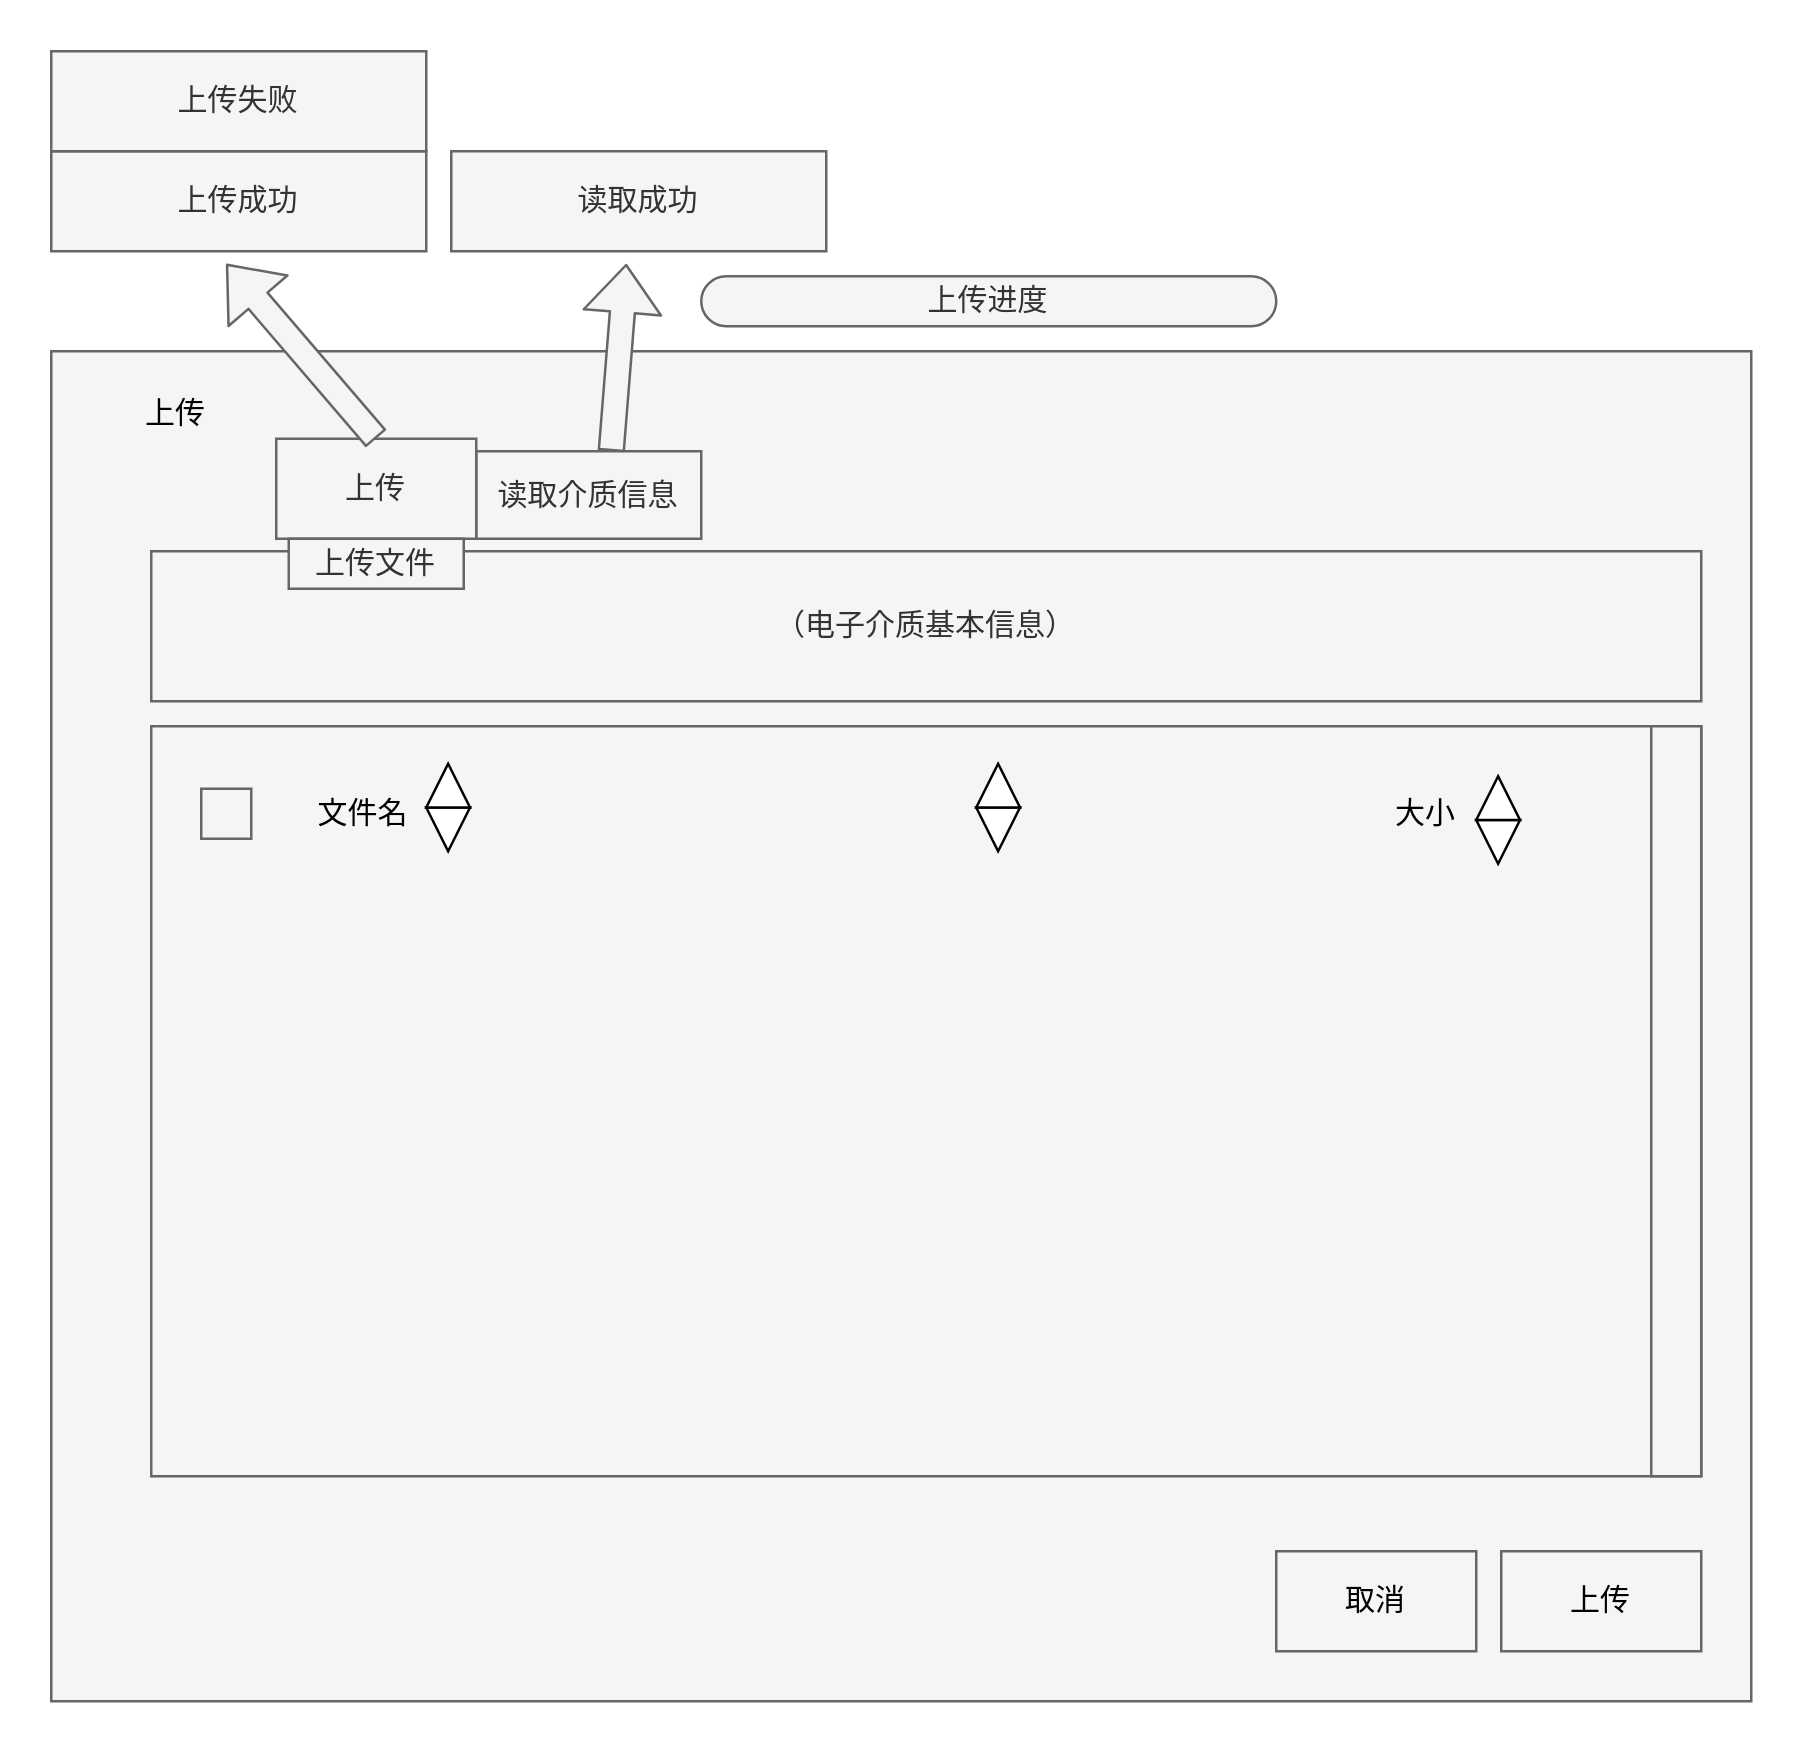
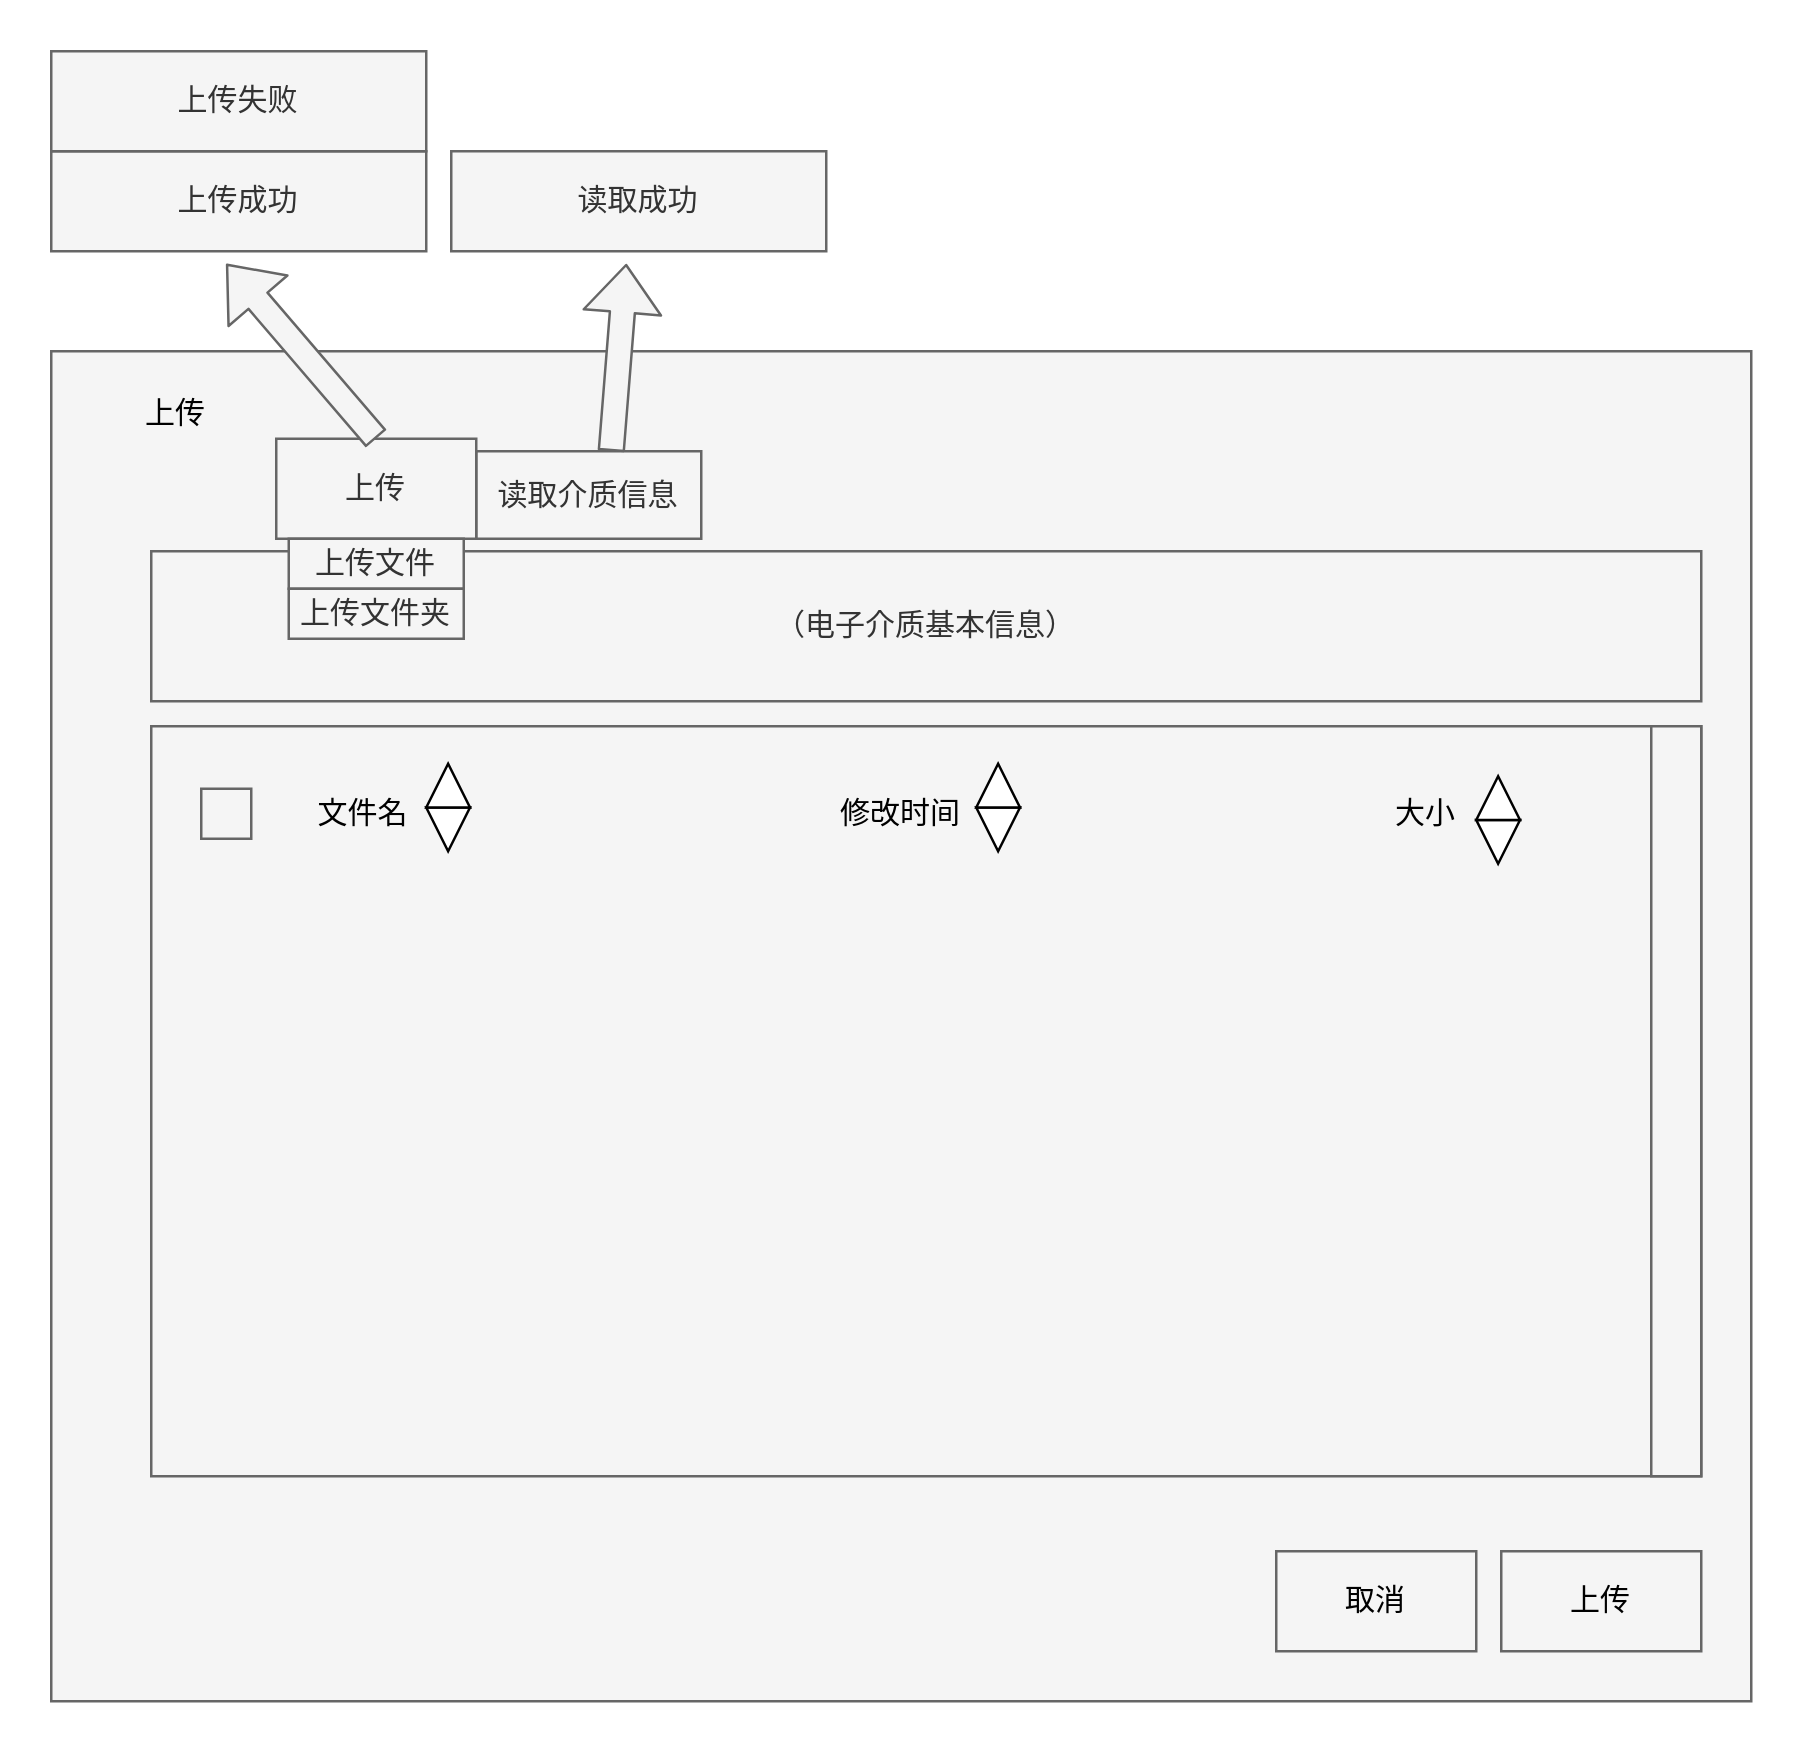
- <mxCell id="31" value="上传进度" style="rounded=1;whiteSpace=wrap;html=1;fontColor=#333333;arcSize=50;fillColor=#f5f5f5;strokeColor=#666666;" vertex="1" parent="1"><mxGeometry x="280" y="110" width="230" height="20" as="geometry" /></mxCell>
+ <mxCell id="9" value="上传文件夹" style="rounded=0;whiteSpace=wrap;html=1;fillColor=#f5f5f5;fontColor=#333333;strokeColor=#666666;" vertex="1" parent="1"><mxGeometry x="115" y="235" width="70" height="20" as="geometry" /></mxCell>
+ <mxCell id="12" value="修改时间" style="text;html=1;strokeColor=none;fillColor=none;align=center;verticalAlign=middle;whiteSpace=wrap;rounded=0;fontColor=#000000;" vertex="1" parent="1"><mxGeometry x="330" y="310" width="60" height="30" as="geometry" /></mxCell>
